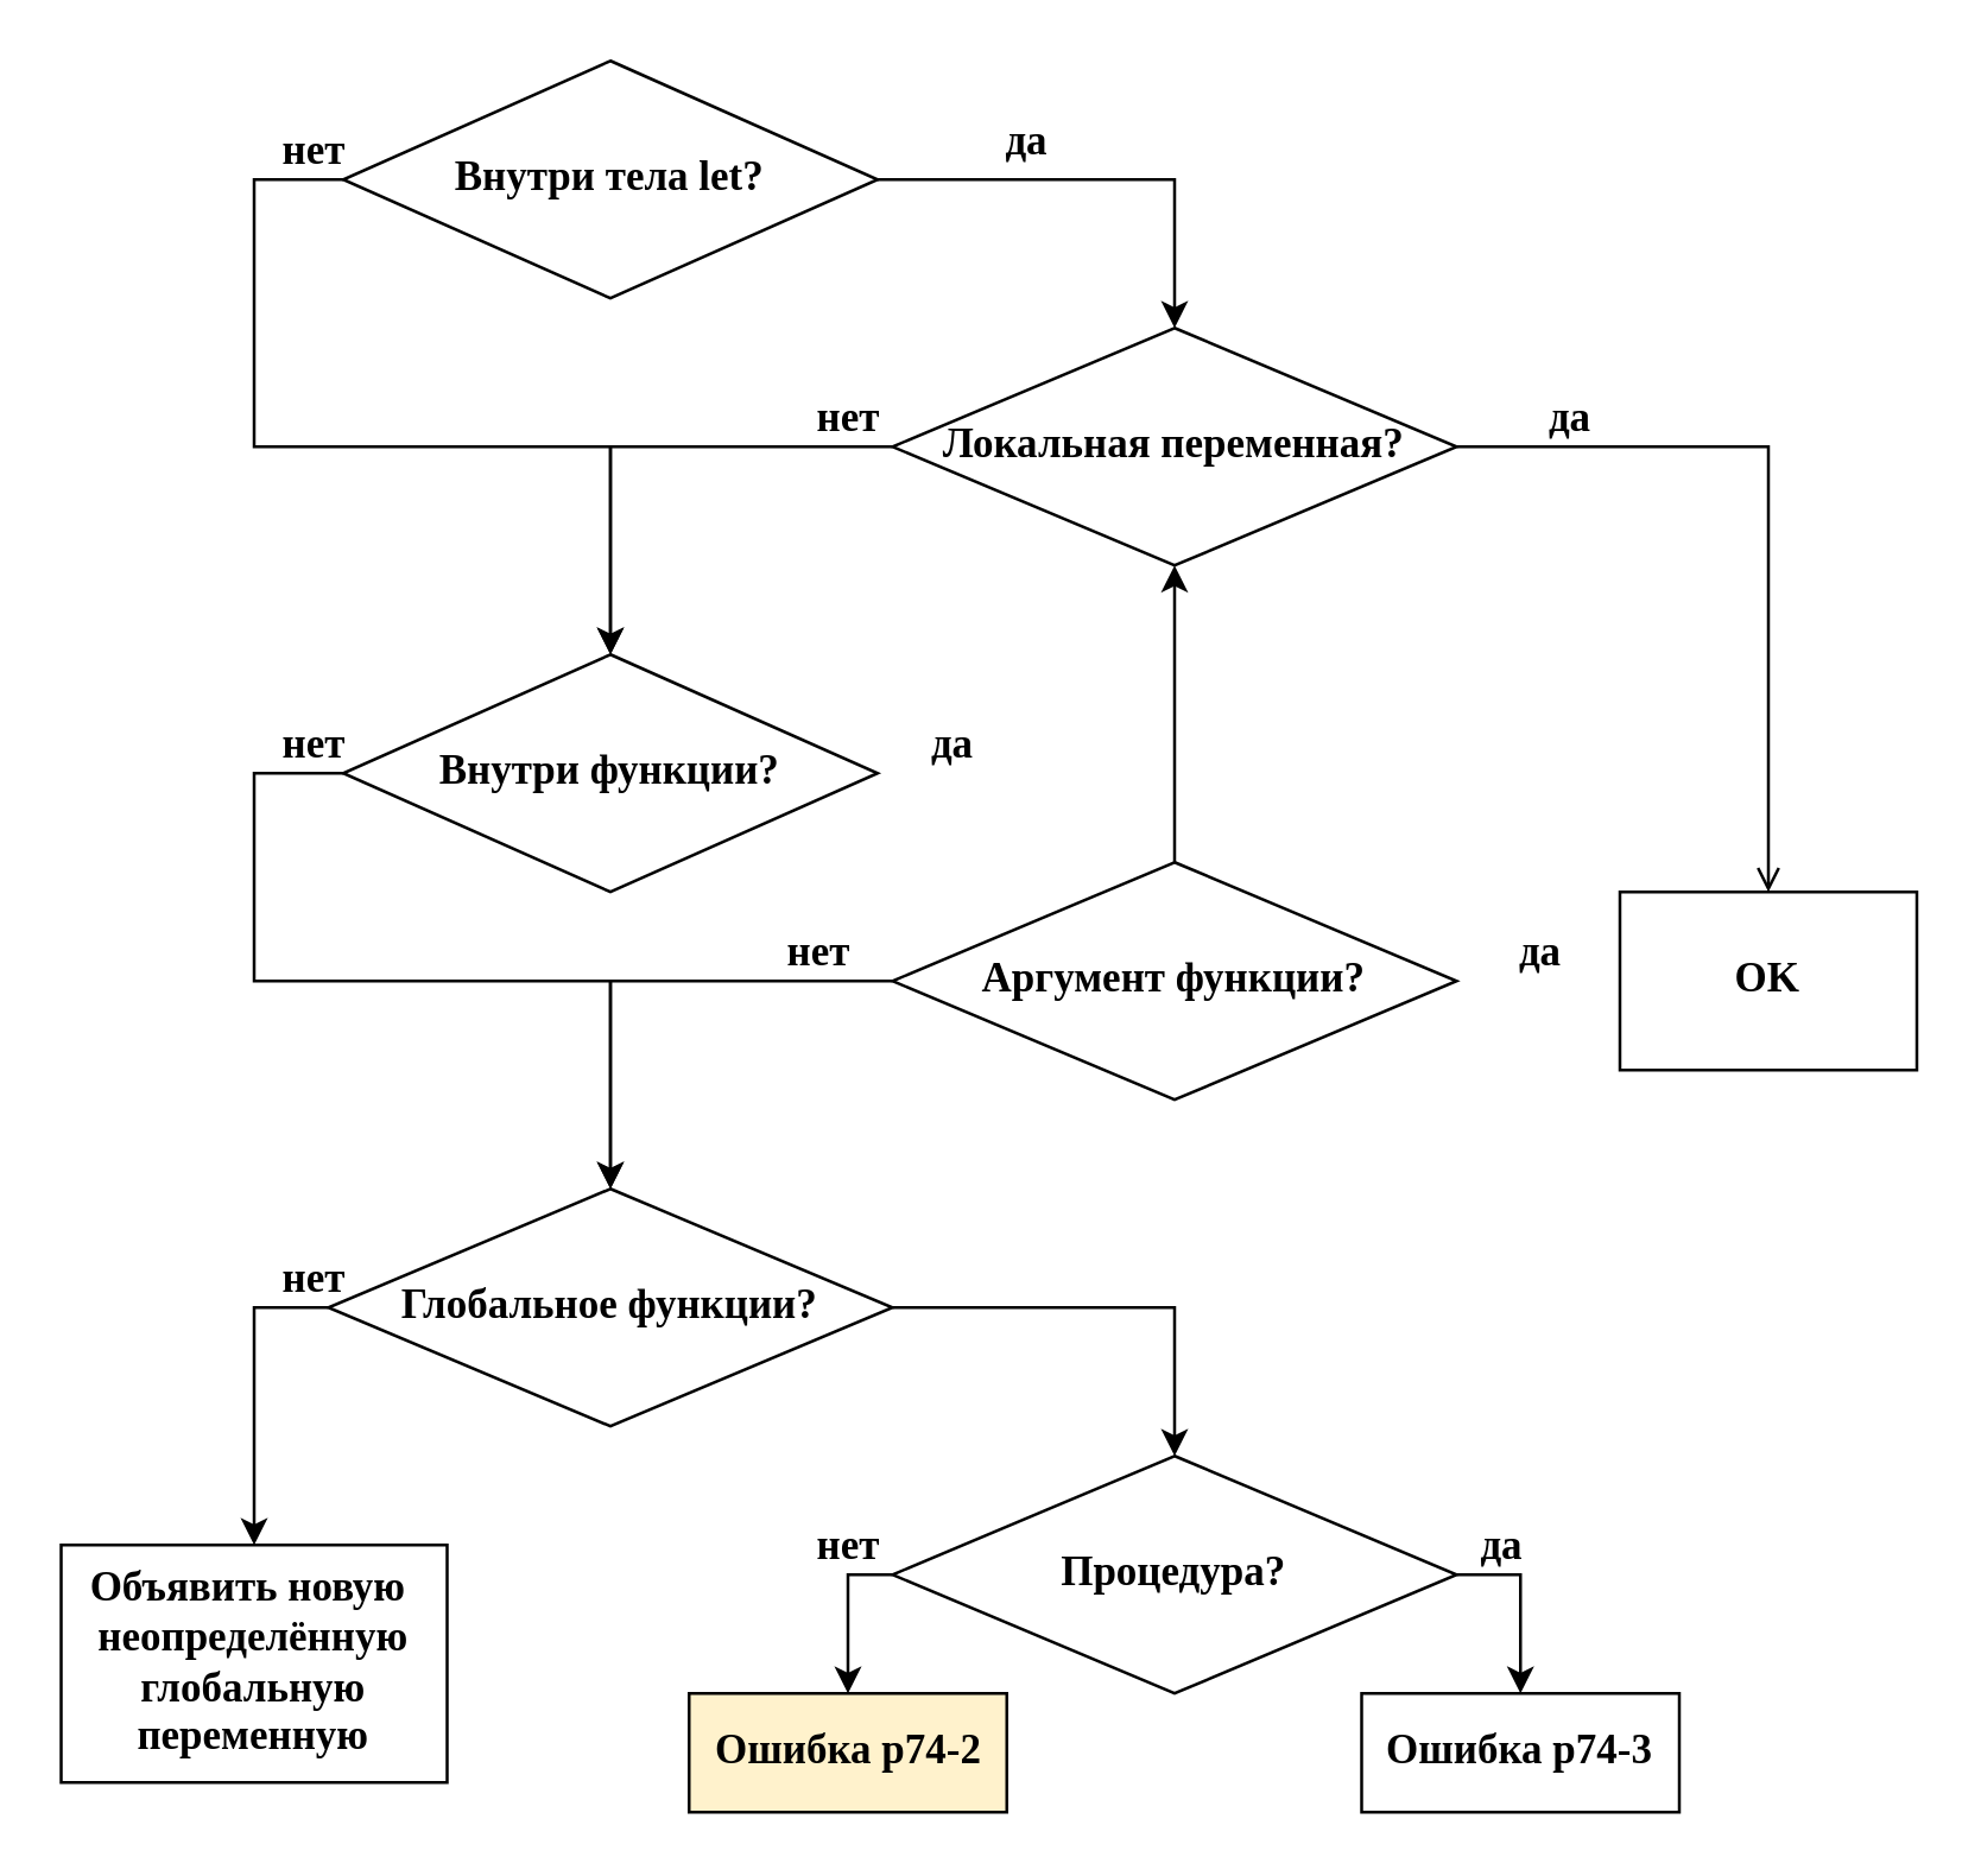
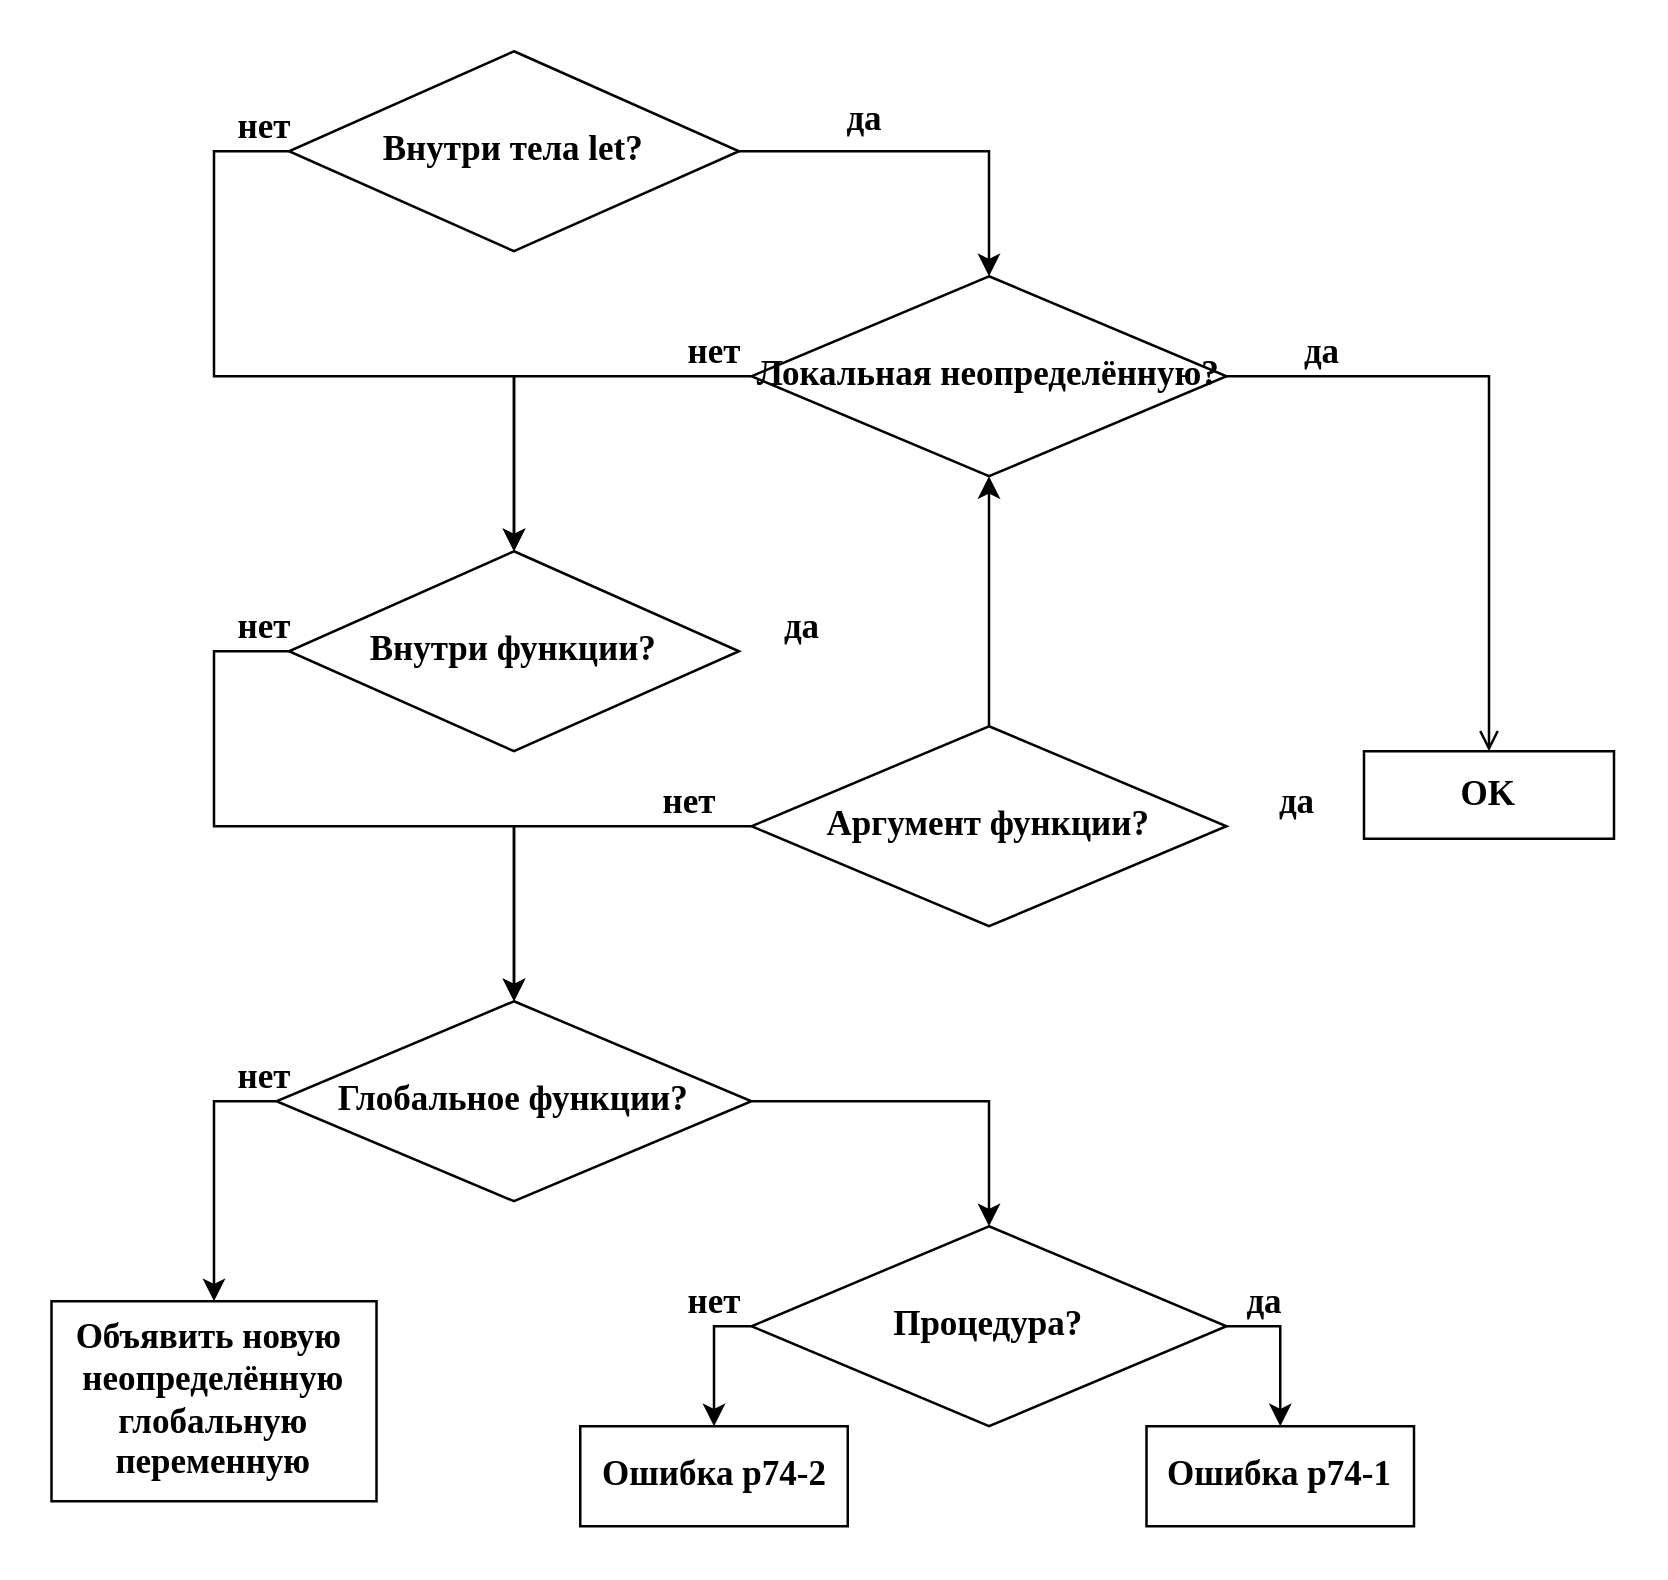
- <mxCell id="7" value="&lt;div style=&quot;text-align: center&quot;&gt;Локальная переменная?&lt;/div&gt;" style="rhombus;whiteSpace=wrap;html=1;fillColor=none;gradientColor=none;fontFamily=Verdana;fontSize=14;align=center;fontStyle=1" parent="1" vertex="1"><mxGeometry x="300" y="110" width="190" height="80" as="geometry" /></mxCell>
+ <mxCell id="7" value="&lt;div style=&quot;text-align: center&quot;&gt;Локальная неопределённую?&lt;/div&gt;" style="rhombus;whiteSpace=wrap;html=1;fillColor=none;gradientColor=none;fontFamily=Verdana;fontSize=14;align=center;fontStyle=1" parent="1" vertex="1"><mxGeometry x="300" y="110" width="190" height="80" as="geometry" /></mxCell>
- <mxCell id="22" value="OK" style="rounded=0;whiteSpace=wrap;html=1;fillColor=none;gradientColor=none;fontFamily=Verdana;fontSize=14;align=center;fontStyle=1" parent="1" vertex="1"><mxGeometry x="545" y="300" width="100" height="60" as="geometry" /></mxCell>
+ <mxCell id="22" value="OK" style="rounded=0;whiteSpace=wrap;html=1;fillColor=none;gradientColor=none;fontFamily=Verdana;fontSize=14;align=center;fontStyle=1" parent="1" vertex="1"><mxGeometry x="545" y="300" width="100" height="35" as="geometry" /></mxCell>
- <mxCell id="33" value="Ошибка p74-2" style="rounded=0;whiteSpace=wrap;html=1;fontStyle=1;fontFamily=Verdana;fontSize=14;fillColor=#fff2cc;" vertex="1" parent="1"><mxGeometry x="231.5" y="570" width="107" height="40" as="geometry" /></mxCell>
+ <mxCell id="33" value="Ошибка p74-2" style="rounded=0;whiteSpace=wrap;html=1;fontStyle=1;fontFamily=Verdana;fontSize=14;" vertex="1" parent="1"><mxGeometry x="231.5" y="570" width="107" height="40" as="geometry" /></mxCell>
- <mxCell id="30" value="Ошибка p74-3" style="rounded=0;whiteSpace=wrap;html=1;fontStyle=1;fontFamily=Verdana;fontSize=14;" parent="1" vertex="1"><mxGeometry x="458" y="570" width="107" height="40" as="geometry" /></mxCell>
+ <mxCell id="30" value="Ошибка p74-1" style="rounded=0;whiteSpace=wrap;html=1;fontStyle=1;fontFamily=Verdana;fontSize=14;" parent="1" vertex="1"><mxGeometry x="458" y="570" width="107" height="40" as="geometry" /></mxCell>
